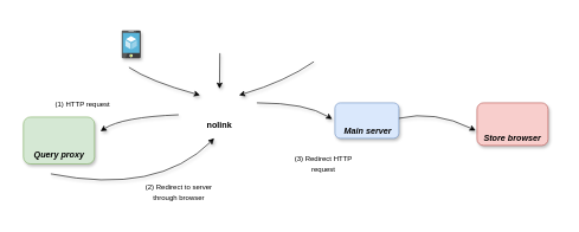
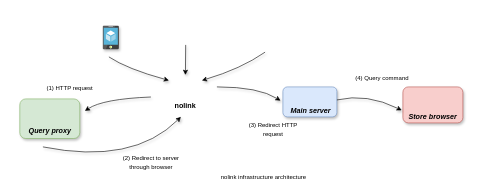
+ <mxCell id="20" value="&lt;font style=&quot;font-size: 10px;&quot;&gt;(4) Query command&lt;/font&gt;" style="text;html=1;align=center;verticalAlign=middle;resizable=0;points=[];autosize=1;strokeColor=none;fillColor=none;shadow=1;" parent="1" vertex="1"><mxGeometry x="581" y="114" width="110" height="30" as="geometry" /></mxCell>
- <mxCell id="24" value="&lt;font style=&quot;font-size: 10px;&quot;&gt;(3) Redirect HTTP request&lt;/font&gt;" style="text;html=1;strokeColor=none;fillColor=none;align=center;verticalAlign=middle;whiteSpace=wrap;rounded=0;shadow=1;" parent="1" vertex="1"><mxGeometry x="401" y="215" width="107.5" height="30" as="geometry" /></mxCell>
+ <mxCell id="24" value="&lt;font style=&quot;font-size: 10px;&quot;&gt;(3) Redirect HTTP request&lt;/font&gt;" style="text;html=1;strokeColor=none;fillColor=none;align=center;verticalAlign=middle;whiteSpace=wrap;rounded=0;shadow=1;" parent="1" vertex="1"><mxGeometry x="401" y="200" width="107.5" height="30" as="geometry" /></mxCell>
+ <mxCell id="21" value="&lt;font style=&quot;font-size: 10px;&quot;&gt;nolink infrastructure architecture&lt;/font&gt;" style="text;html=1;strokeColor=none;fillColor=none;align=center;verticalAlign=middle;whiteSpace=wrap;rounded=0;shadow=1;" parent="1" vertex="1"><mxGeometry x="341" y="284" width="196.25" height="20" as="geometry" /></mxCell>
